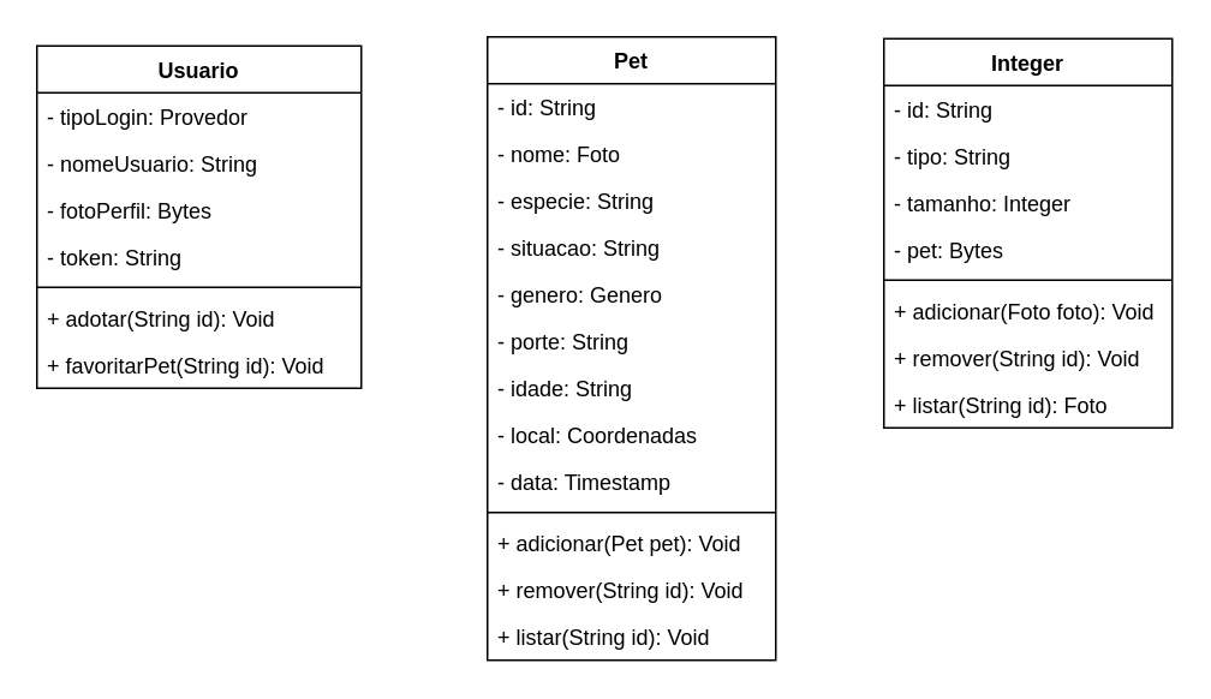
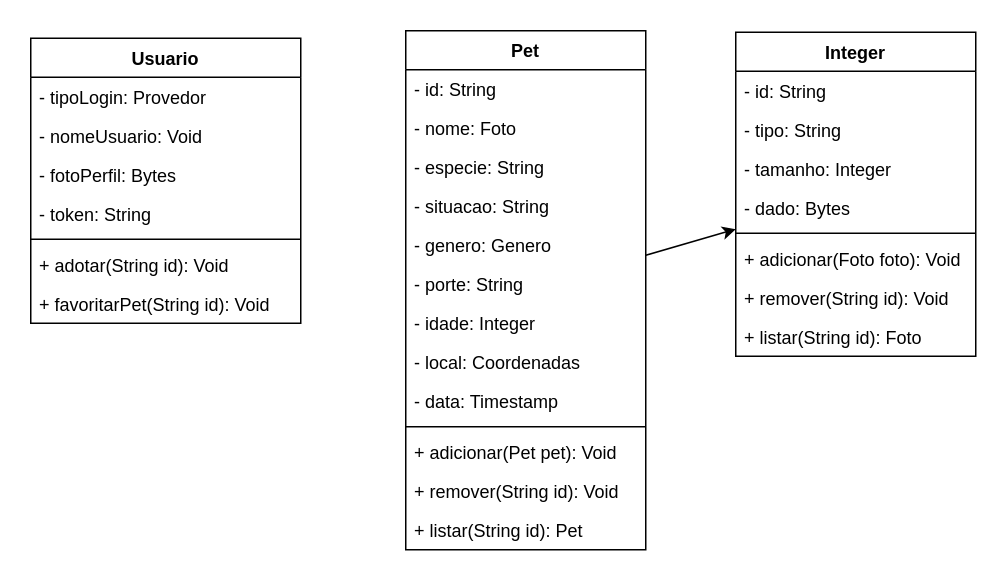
- <mxCell id="28" value="- nomeUsuario: String&#10;" style="text;strokeColor=none;fillColor=none;align=left;verticalAlign=top;spacingLeft=4;spacingRight=4;overflow=hidden;rotatable=0;points=[[0,0.5],[1,0.5]];portConstraint=eastwest;" parent="26" vertex="1"><mxGeometry y="52" width="180" height="26" as="geometry" /></mxCell>
+ <mxCell id="28" value="- nomeUsuario: Void&#10;" style="text;strokeColor=none;fillColor=none;align=left;verticalAlign=top;spacingLeft=4;spacingRight=4;overflow=hidden;rotatable=0;points=[[0,0.5],[1,0.5]];portConstraint=eastwest;" parent="26" vertex="1"><mxGeometry y="52" width="180" height="26" as="geometry" /></mxCell>
- <mxCell id="20" value="- pet: Bytes" style="text;strokeColor=none;fillColor=none;align=left;verticalAlign=top;spacingLeft=4;spacingRight=4;overflow=hidden;rotatable=0;points=[[0,0.5],[1,0.5]];portConstraint=eastwest;" parent="16" vertex="1"><mxGeometry y="104" width="160" height="26" as="geometry" /></mxCell>
+ <mxCell id="20" value="- dado: Bytes" style="text;strokeColor=none;fillColor=none;align=left;verticalAlign=top;spacingLeft=4;spacingRight=4;overflow=hidden;rotatable=0;points=[[0,0.5],[1,0.5]];portConstraint=eastwest;" parent="16" vertex="1"><mxGeometry y="104" width="160" height="26" as="geometry" /></mxCell>
+ <mxCell id="25" value="" style="endArrow=classic;html=1;" parent="1" source="2" target="16" edge="1"><mxGeometry width="50" height="50" relative="1" as="geometry"><mxPoint x="97" y="603" as="sourcePoint" /><mxPoint x="337" y="313" as="targetPoint" /></mxGeometry></mxCell>
- <mxCell id="9" value="- idade: String" style="text;strokeColor=none;fillColor=none;align=left;verticalAlign=top;spacingLeft=4;spacingRight=4;overflow=hidden;rotatable=0;points=[[0,0.5],[1,0.5]];portConstraint=eastwest;" parent="2" vertex="1"><mxGeometry y="182" width="160" height="26" as="geometry" /></mxCell>
+ <mxCell id="9" value="- idade: Integer" style="text;strokeColor=none;fillColor=none;align=left;verticalAlign=top;spacingLeft=4;spacingRight=4;overflow=hidden;rotatable=0;points=[[0,0.5],[1,0.5]];portConstraint=eastwest;" parent="2" vertex="1"><mxGeometry y="182" width="160" height="26" as="geometry" /></mxCell>
- <mxCell id="15" value="+ listar(String id): Void" style="text;strokeColor=none;fillColor=none;align=left;verticalAlign=top;spacingLeft=4;spacingRight=4;overflow=hidden;rotatable=0;points=[[0,0.5],[1,0.5]];portConstraint=eastwest;" parent="2" vertex="1"><mxGeometry y="320" width="160" height="26" as="geometry" /></mxCell>
+ <mxCell id="15" value="+ listar(String id): Pet" style="text;strokeColor=none;fillColor=none;align=left;verticalAlign=top;spacingLeft=4;spacingRight=4;overflow=hidden;rotatable=0;points=[[0,0.5],[1,0.5]];portConstraint=eastwest;" parent="2" vertex="1"><mxGeometry y="320" width="160" height="26" as="geometry" /></mxCell>
